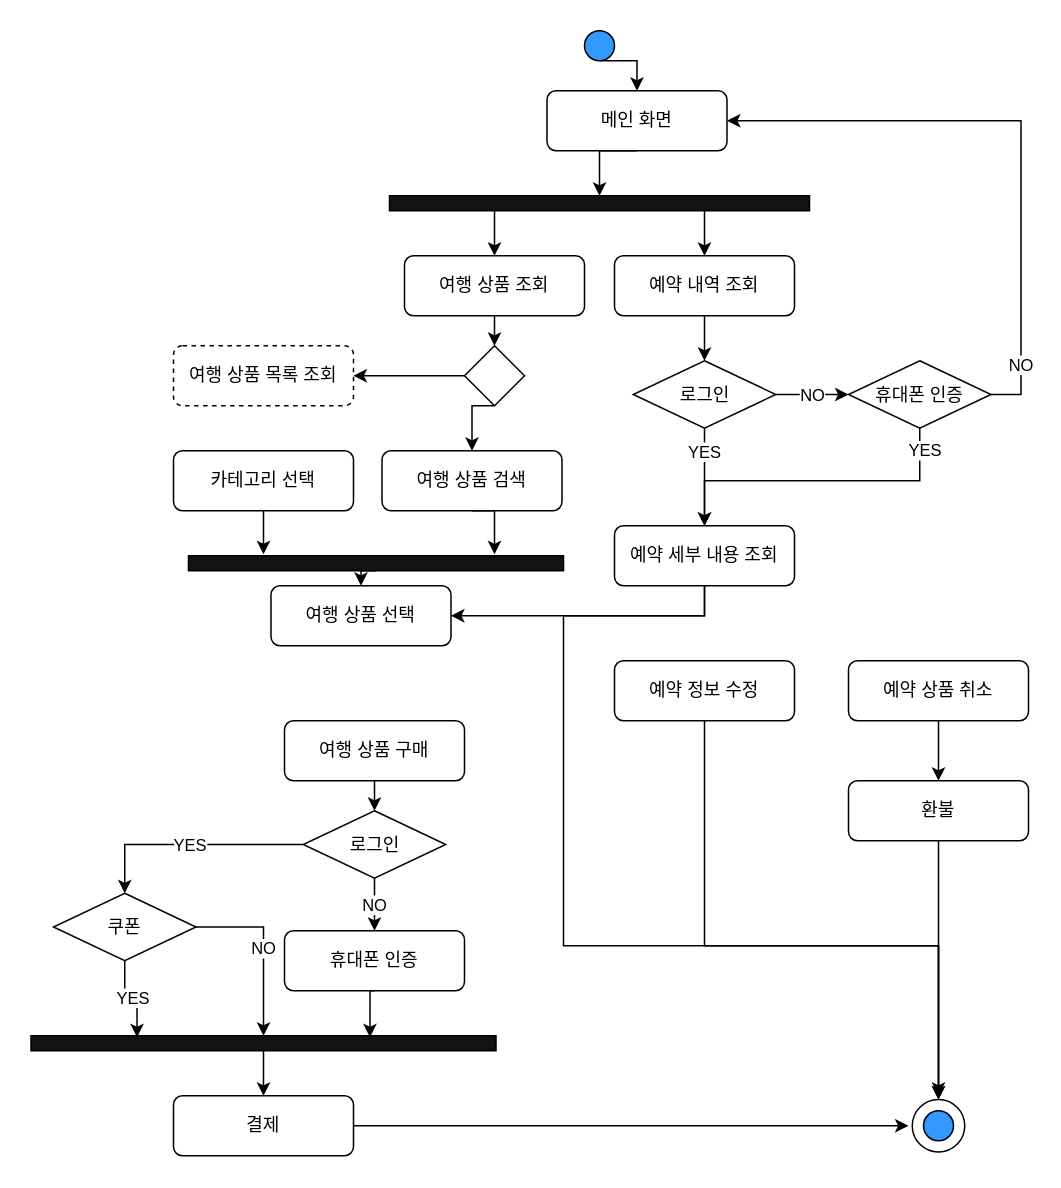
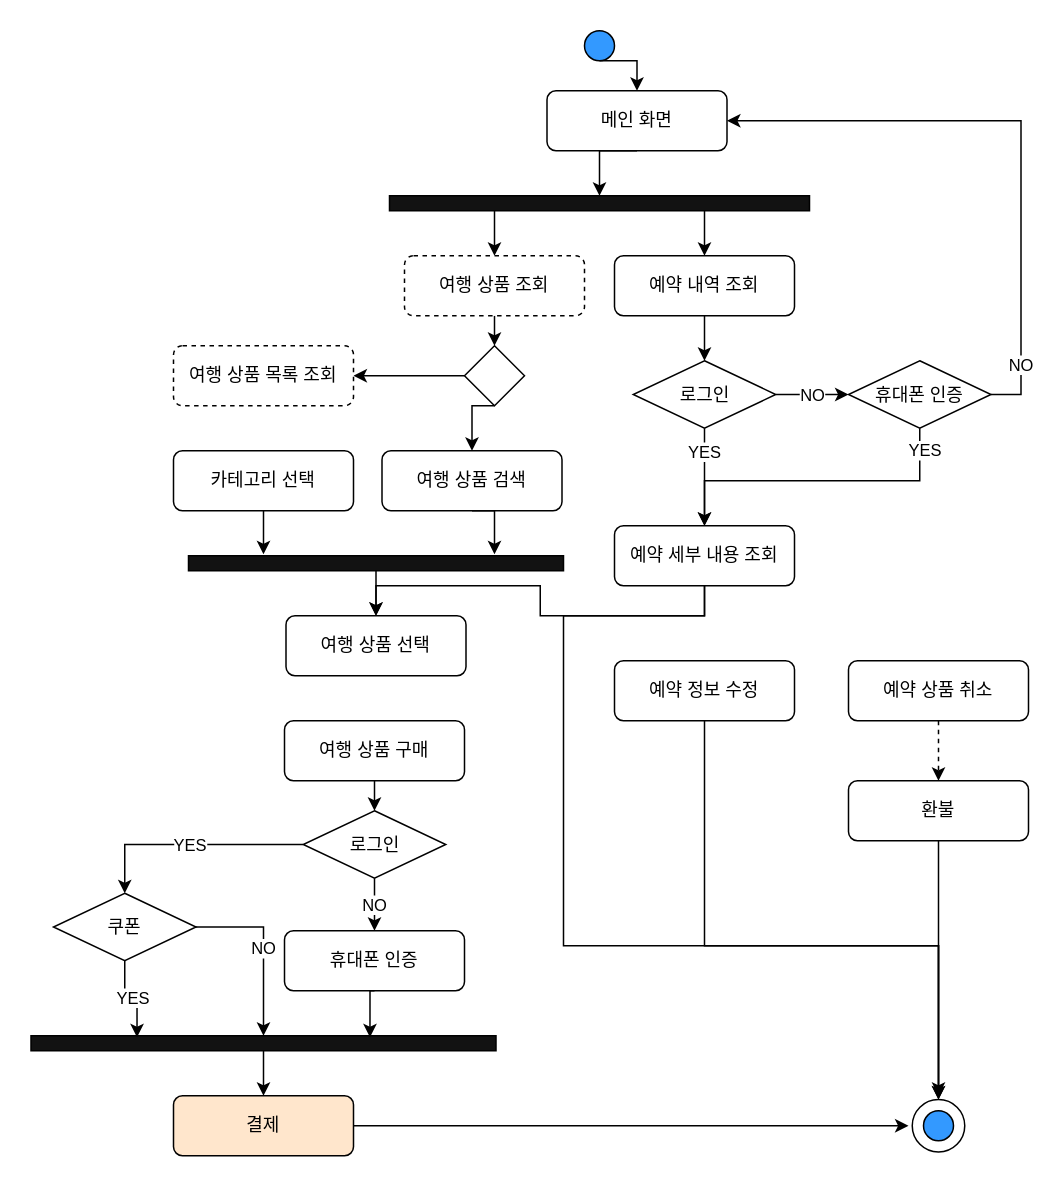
- <mxCell id="12" value="여행 상품 조회" style="rounded=1;whiteSpace=wrap;html=1;" vertex="1" parent="1"><mxGeometry x="269" y="170" width="120" height="40" as="geometry" /></mxCell>
+ <mxCell id="12" value="여행 상품 조회" style="rounded=1;whiteSpace=wrap;html=1;dashed=1;" vertex="1" parent="1"><mxGeometry x="269" y="170" width="120" height="40" as="geometry" /></mxCell>
- <mxCell id="29" value="여행 상품 선택" style="rounded=1;whiteSpace=wrap;html=1;" vertex="1" parent="1"><mxGeometry x="180" y="390" width="120" height="40" as="geometry" /></mxCell>
+ <mxCell id="29" value="여행 상품 선택" style="rounded=1;whiteSpace=wrap;html=1;" vertex="1" parent="1"><mxGeometry x="190" y="410" width="120" height="40" as="geometry" /></mxCell>
- <mxCell id="21" style="edgeStyle=orthogonalEdgeStyle;rounded=0;orthogonalLoop=1;jettySize=auto;html=1;exitX=0.5;exitY=1;exitDx=0;exitDy=0;entryX=0.5;entryY=0;entryDx=0;entryDy=0;" edge="1" parent="1" source="22" target="24"><mxGeometry relative="1" as="geometry" /></mxCell>
+ <mxCell id="21" style="edgeStyle=orthogonalEdgeStyle;rounded=0;orthogonalLoop=1;jettySize=auto;html=1;exitX=0.5;exitY=1;exitDx=0;exitDy=0;entryX=0.5;entryY=0;entryDx=0;entryDy=0;dashed=1;" edge="1" parent="1" source="22" target="24"><mxGeometry relative="1" as="geometry" /></mxCell>
- <mxCell id="41" value="결제" style="rounded=1;whiteSpace=wrap;html=1;" vertex="1" parent="1"><mxGeometry x="115" y="730" width="120" height="40" as="geometry" /></mxCell>
+ <mxCell id="41" value="결제" style="rounded=1;whiteSpace=wrap;html=1;fillColor=#ffe6cc;" vertex="1" parent="1"><mxGeometry x="115" y="730" width="120" height="40" as="geometry" /></mxCell>
